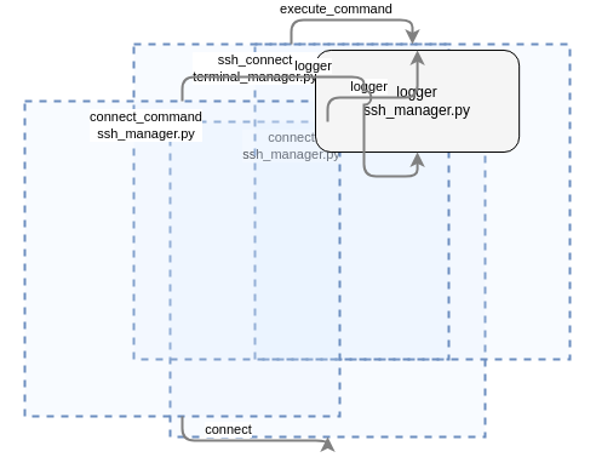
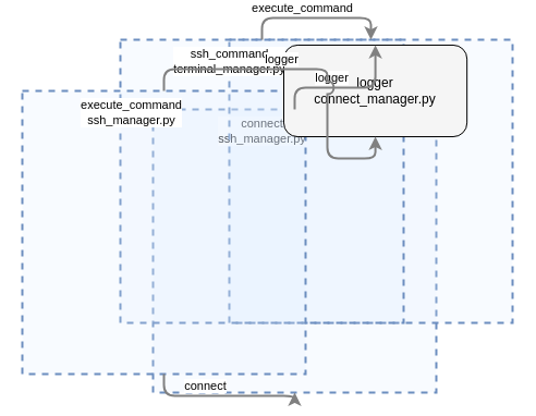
- <mxCell id="7" value="ssh_connect&lt;br&gt;terminal_manager.py" style="edgeLabel;html=1;align=center;verticalAlign=middle;resizable=0;labelBackgroundColor=white;spacing=5" vertex="1" parent="1"><mxGeometry x="118" y="28" width="184" height="24" as="geometry" /></mxCell>
+ <mxCell id="7" value="ssh_command&lt;br&gt;terminal_manager.py" style="edgeLabel;html=1;align=center;verticalAlign=middle;resizable=0;labelBackgroundColor=white;spacing=5" vertex="1" parent="1"><mxGeometry x="118" y="28" width="184" height="24" as="geometry" /></mxCell>
- <mxCell id="10" value="logger&lt;br&gt;ssh_manager.py" style="rounded=1;whiteSpace=wrap;html=1;fillColor=#f5f5f5" vertex="1" parent="1"><mxGeometry x="260" y="24.961" width="168.158" height="84.079" as="geometry" /></mxCell>
+ <mxCell id="10" value="logger&lt;br&gt;connect_manager.py" style="rounded=1;whiteSpace=wrap;html=1;fillColor=#f5f5f5" vertex="1" parent="1"><mxGeometry x="260" y="24.961" width="168.158" height="84.079" as="geometry" /></mxCell>
- <mxCell id="9" value="connect_command&lt;br&gt;ssh_manager.py" style="edgeLabel;html=1;align=center;verticalAlign=middle;resizable=0;labelBackgroundColor=white;spacing=5" vertex="1" parent="1"><mxGeometry x="28" y="75" width="184" height="24" as="geometry" /></mxCell>
+ <mxCell id="9" value="execute_command&lt;br&gt;ssh_manager.py" style="edgeLabel;html=1;align=center;verticalAlign=middle;resizable=0;labelBackgroundColor=white;spacing=5" vertex="1" parent="1"><mxGeometry x="28" y="75" width="184" height="24" as="geometry" /></mxCell>
